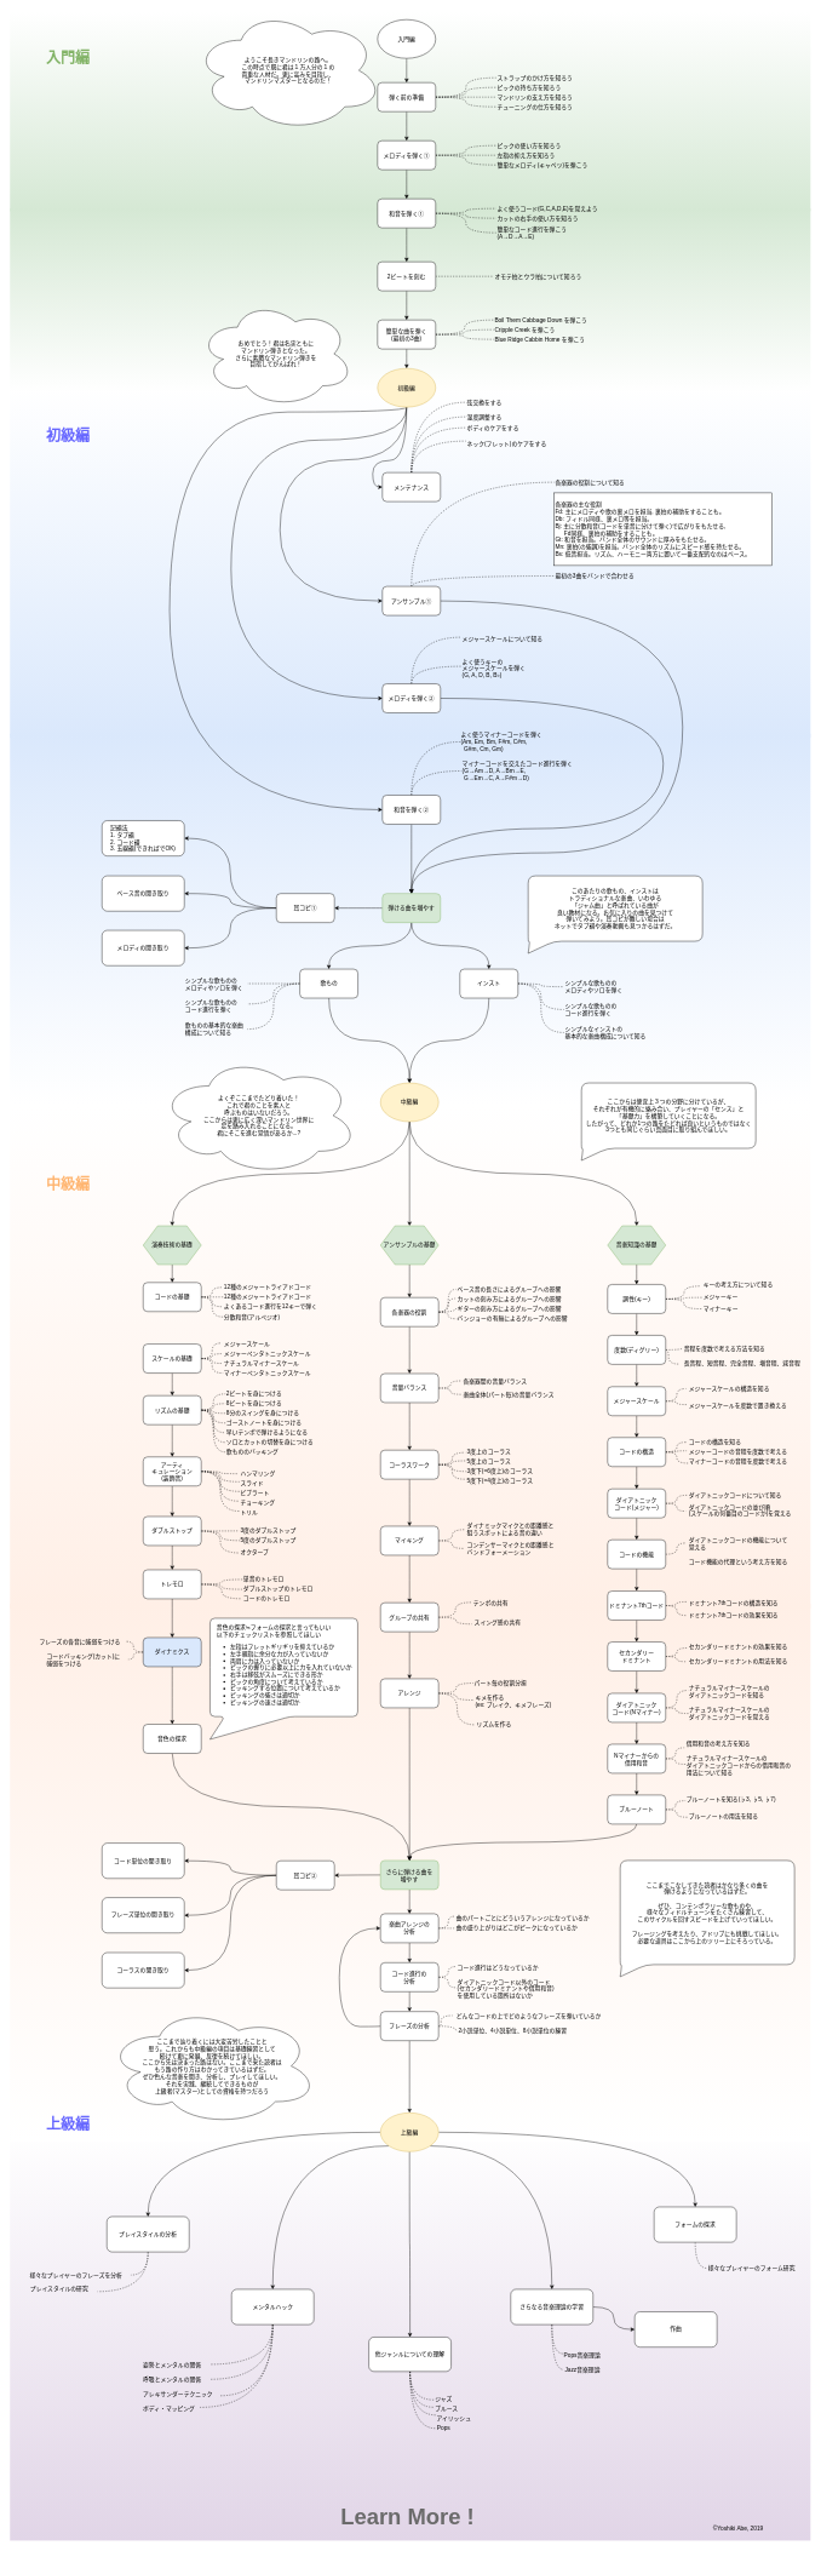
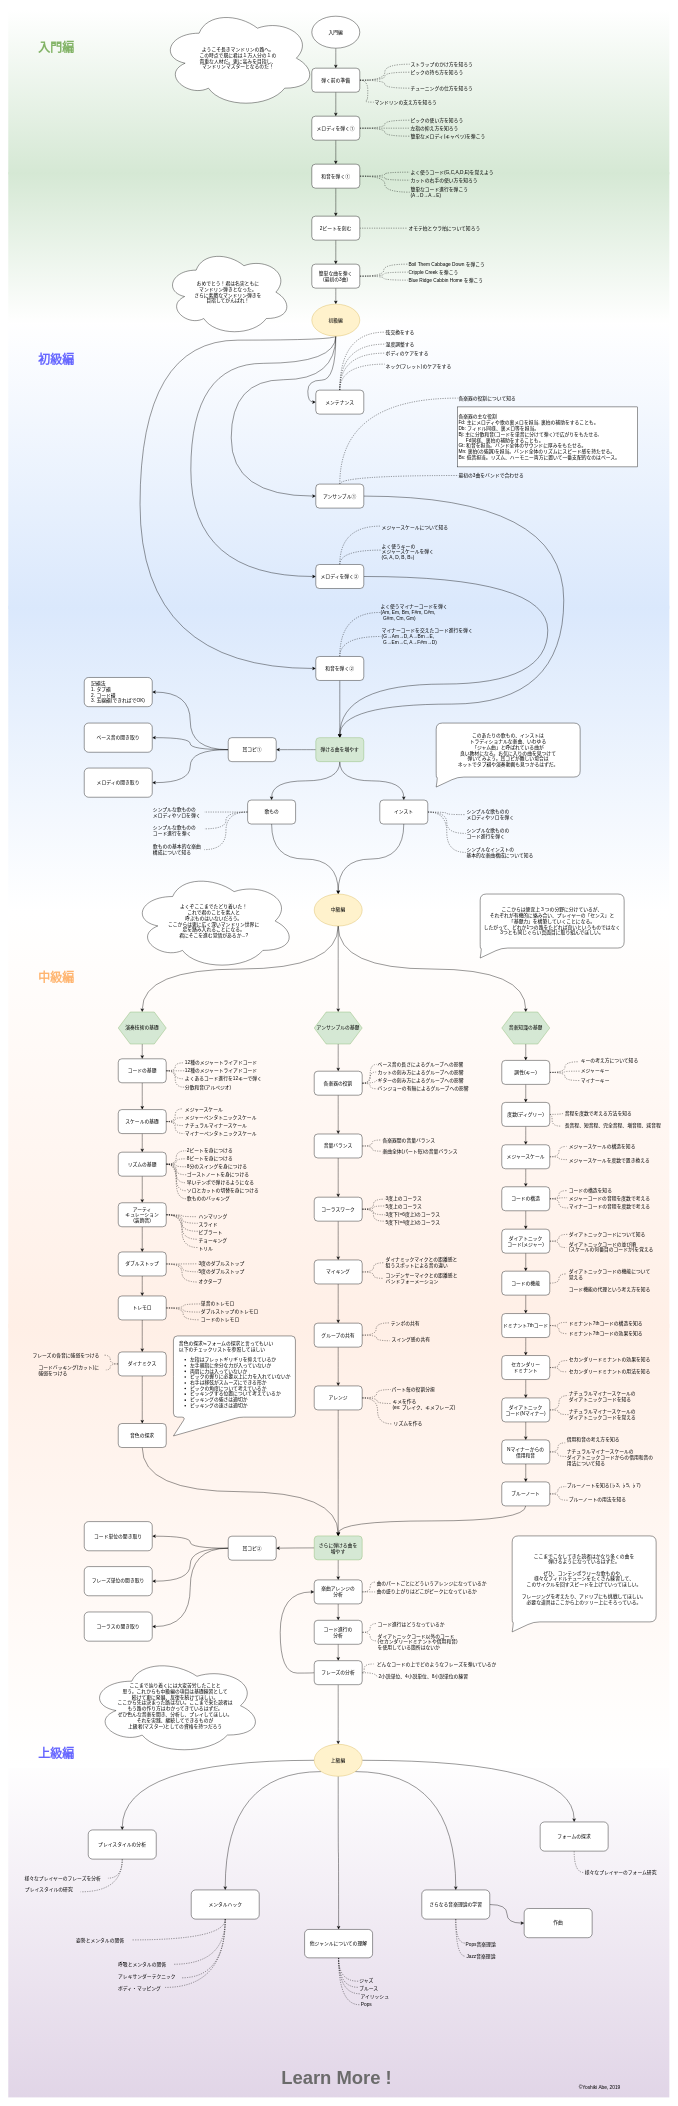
- <mxCell id="17" value="マンドリンの支え方を知ろう" style="text;html=1;strokeColor=none;fillColor=none;align=left;verticalAlign=middle;whiteSpace=wrap;rounded=1;" parent="1" vertex="1"><mxGeometry x="1024" y="190" width="160" height="20" as="geometry" /></mxCell>
+ <mxCell id="17" value="マンドリンの支え方を知ろう" style="text;html=1;strokeColor=none;fillColor=none;align=left;verticalAlign=middle;whiteSpace=wrap;rounded=1;" parent="1" vertex="1"><mxGeometry x="934" y="245" width="160" height="20" as="geometry" /></mxCell>
+ <mxCell id="120" style="edgeStyle=orthogonalEdgeStyle;curved=1;rounded=0;orthogonalLoop=1;jettySize=auto;html=1;exitX=0.5;exitY=1;exitDx=0;exitDy=0;entryX=0.5;entryY=0;entryDx=0;entryDy=0;endArrow=classic;endFill=1;" parent="1" source="125" target="134" edge="1"><mxGeometry relative="1" as="geometry" /></mxCell>
- <mxCell id="196" value="ダイナミクス" style="rounded=1;whiteSpace=wrap;html=1;strokeColor=#000000;fillColor=#dae8fc;align=center;" parent="1" vertex="1"><mxGeometry x="295" y="3380" width="120" height="60" as="geometry" /></mxCell>
+ <mxCell id="196" value="ダイナミクス" style="rounded=1;whiteSpace=wrap;html=1;strokeColor=#000000;fillColor=#ffffff;align=center;" parent="1" vertex="1"><mxGeometry x="295" y="3380" width="120" height="60" as="geometry" /></mxCell>
- <mxCell id="372" value="姿勢とメンタルの関係" style="text;html=1;resizable=0;points=[];autosize=1;align=left;verticalAlign=top;spacingTop=-4;" parent="1" vertex="1"><mxGeometry x="293" y="4871" width="140" height="20" as="geometry" /></mxCell>
+ <mxCell id="372" value="姿勢とメンタルの関係" style="text;html=1;resizable=0;points=[];autosize=1;align=left;verticalAlign=top;spacingTop=-4;" parent="1" vertex="1"><mxGeometry x="188" y="4841" width="140" height="20" as="geometry" /></mxCell>
- <mxCell id="387" value="©Yoshiki Abe, 2019" style="text;html=1;resizable=0;points=[];autosize=1;align=left;verticalAlign=top;spacingTop=-4;" parent="1" vertex="1"><mxGeometry x="1470" y="5210" width="120" height="20" as="geometry" /></mxCell>
+ <mxCell id="387" value="©Yoshiki Abe, 2019" style="text;html=1;resizable=0;points=[];autosize=1;align=left;verticalAlign=top;spacingTop=-4;" parent="1" vertex="1"><mxGeometry x="1445" y="5210" width="120" height="20" as="geometry" /></mxCell>
